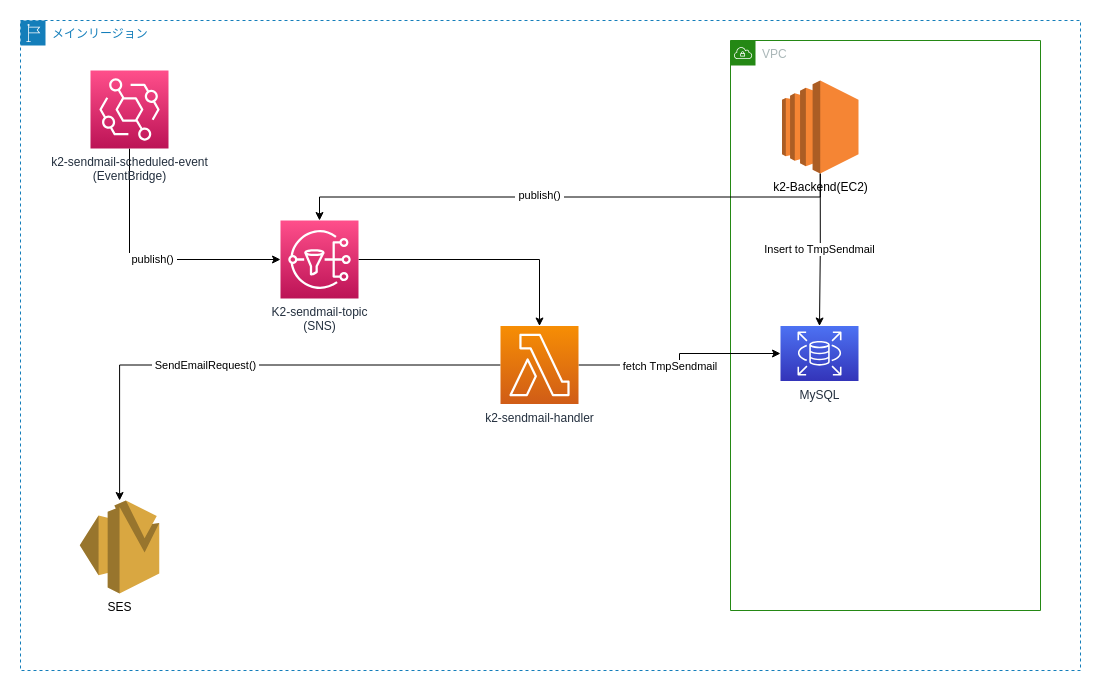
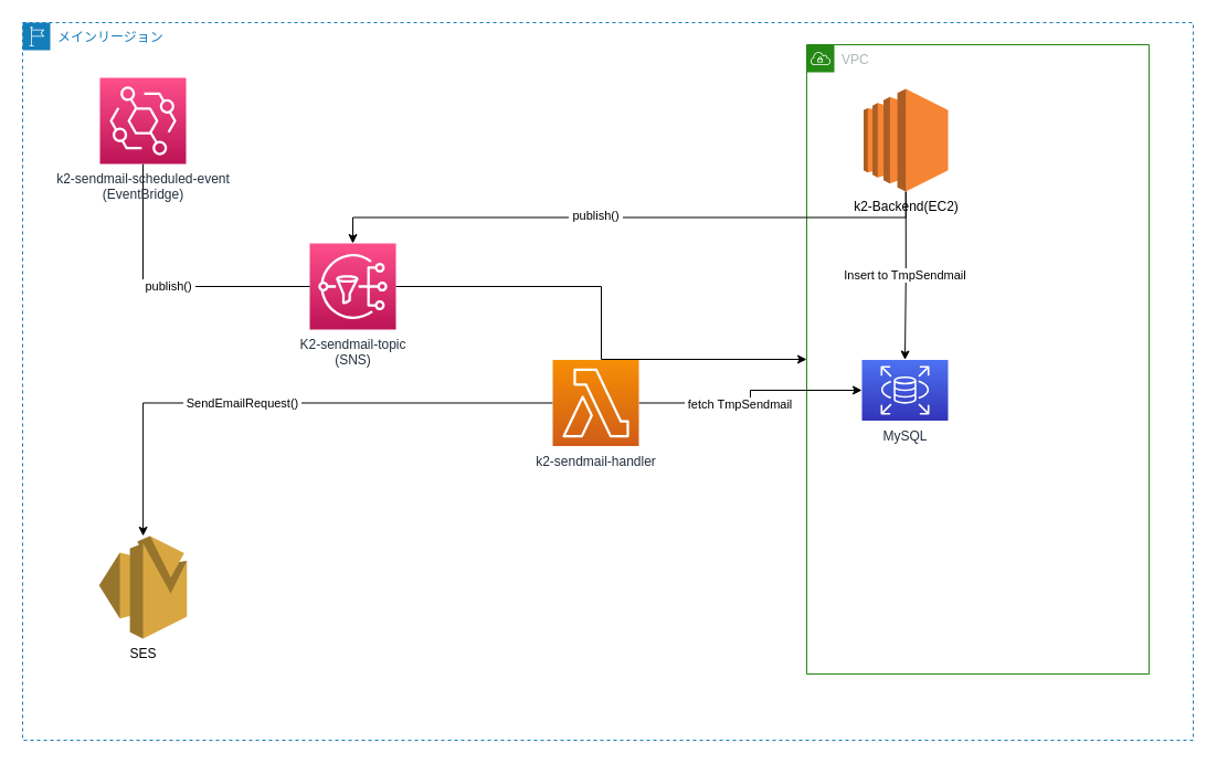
- <mxCell id="16" value="&amp;nbsp; &amp;nbsp;publish()&amp;nbsp;" style="edgeStyle=orthogonalEdgeStyle;rounded=0;orthogonalLoop=1;jettySize=auto;html=1;entryX=0;entryY=0.5;entryDx=0;entryDy=0;entryPerimeter=0;exitX=0.5;exitY=1;exitDx=0;exitDy=0;exitPerimeter=0;" edge="1" parent="1" source="17" target="5"><mxGeometry relative="1" as="geometry" /></mxCell>
+ <mxCell id="16" value="&amp;nbsp; &amp;nbsp;publish()&amp;nbsp;" style="edgeStyle=orthogonalEdgeStyle;rounded=0;orthogonalLoop=1;jettySize=auto;html=1;entryX=0;entryY=0.5;entryDx=0;entryDy=0;entryPerimeter=0;exitX=0.5;exitY=1;exitDx=0;exitDy=0;exitPerimeter=0;endArrow=none;" edge="1" parent="1" source="17" target="5"><mxGeometry relative="1" as="geometry" /></mxCell>
- <mxCell id="4" style="edgeStyle=orthogonalEdgeStyle;rounded=0;orthogonalLoop=1;jettySize=auto;html=1;" parent="1" source="5" target="10" edge="1"><mxGeometry relative="1" as="geometry" /></mxCell>
+ <mxCell id="4" style="edgeStyle=orthogonalEdgeStyle;rounded=0;orthogonalLoop=1;jettySize=auto;html=1;" parent="1" source="5" target="3" edge="1"><mxGeometry relative="1" as="geometry" /></mxCell>
- <mxCell id="18" value="SES" style="outlineConnect=0;dashed=0;verticalLabelPosition=bottom;verticalAlign=top;align=center;html=1;shape=mxgraph.aws3.ses;fillColor=#D9A741;gradientColor=none;" vertex="1" parent="1"><mxGeometry x="79.25" y="500" width="79.5" height="93" as="geometry" /></mxCell>
+ <mxCell id="18" value="SES" style="outlineConnect=0;dashed=0;verticalLabelPosition=bottom;verticalAlign=top;align=center;html=1;shape=mxgraph.aws3.ses;fillColor=#D9A741;gradientColor=none;" vertex="1" parent="1"><mxGeometry x="89.25" y="485" width="79.5" height="93" as="geometry" /></mxCell>
